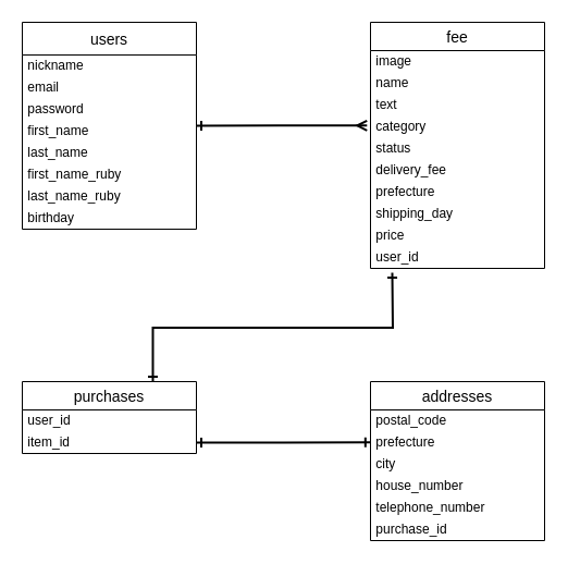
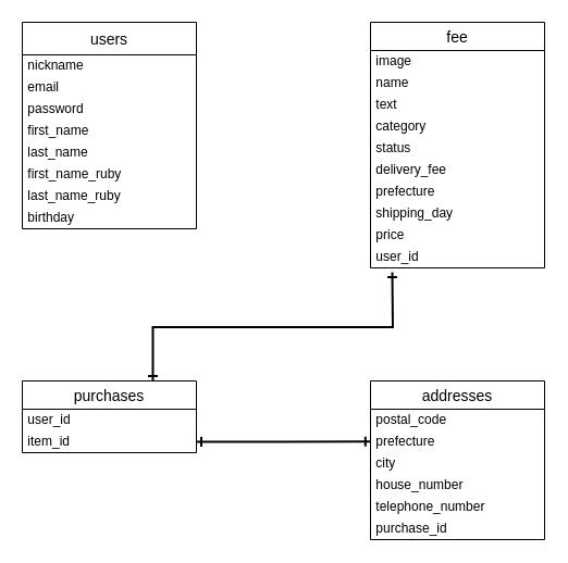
- <mxCell id="2" style="rounded=0;orthogonalLoop=1;jettySize=auto;html=1;entryX=-0.02;entryY=0.44;entryDx=0;entryDy=0;entryPerimeter=0;startArrow=ERone;startFill=0;strokeWidth=2;endArrow=ERmany;endFill=0;" edge="1" parent="1" source="3" target="16"><mxGeometry relative="1" as="geometry" /></mxCell>
